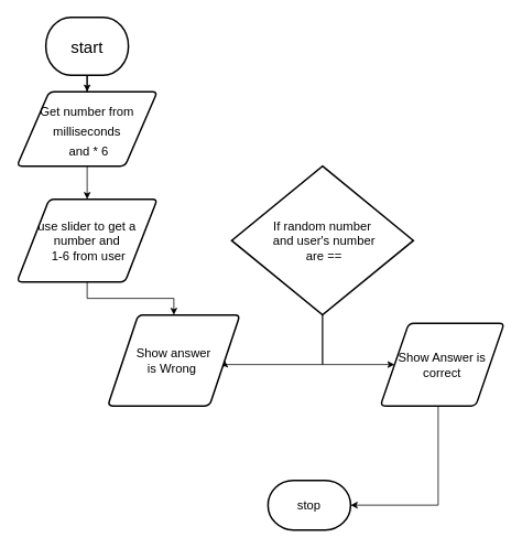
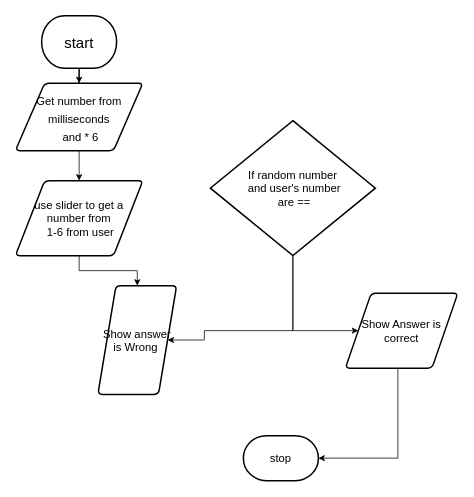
- <mxCell id="7" value="use slider to get a number and&lt;br&gt;&amp;nbsp;1-6 from user" style="shape=parallelogram;html=1;strokeWidth=2;perimeter=parallelogramPerimeter;whiteSpace=wrap;rounded=1;arcSize=12;size=0.23;fontSize=15;" vertex="1" parent="1"><mxGeometry x="20" y="240" width="170" height="100" as="geometry" /></mxCell>
+ <mxCell id="7" value="use slider to get a number from&lt;br&gt;&amp;nbsp;1-6 from user" style="shape=parallelogram;html=1;strokeWidth=2;perimeter=parallelogramPerimeter;whiteSpace=wrap;rounded=1;arcSize=12;size=0.23;fontSize=15;" vertex="1" parent="1"><mxGeometry x="20" y="240" width="170" height="100" as="geometry" /></mxCell>
- <mxCell id="10" value="If random number&lt;br&gt;&amp;nbsp;and user's number&lt;br&gt;&amp;nbsp;are ==" style="strokeWidth=2;html=1;shape=mxgraph.flowchart.decision;whiteSpace=wrap;fontSize=15;" vertex="1" parent="1"><mxGeometry x="280" y="200" width="220" height="180" as="geometry" /></mxCell>
+ <mxCell id="10" value="If random number&lt;br&gt;&amp;nbsp;and user's number&lt;br&gt;&amp;nbsp;are ==" style="strokeWidth=2;html=1;shape=mxgraph.flowchart.decision;whiteSpace=wrap;fontSize=15;" vertex="1" parent="1"><mxGeometry x="280" y="160" width="220" height="180" as="geometry" /></mxCell>
- <mxCell id="11" value="Show answer &lt;br&gt;is Wrong&amp;nbsp;" style="shape=parallelogram;html=1;strokeWidth=2;perimeter=parallelogramPerimeter;whiteSpace=wrap;rounded=1;arcSize=12;size=0.23;fontSize=15;" vertex="1" parent="1"><mxGeometry x="130" y="380" width="160" height="110" as="geometry" /></mxCell>
+ <mxCell id="11" value="Show answer &lt;br&gt;is Wrong&amp;nbsp;" style="shape=parallelogram;html=1;strokeWidth=2;perimeter=parallelogramPerimeter;whiteSpace=wrap;rounded=1;arcSize=12;size=0.23;fontSize=15;" vertex="1" parent="1"><mxGeometry x="130" y="380" width="105" height="145" as="geometry" /></mxCell>
